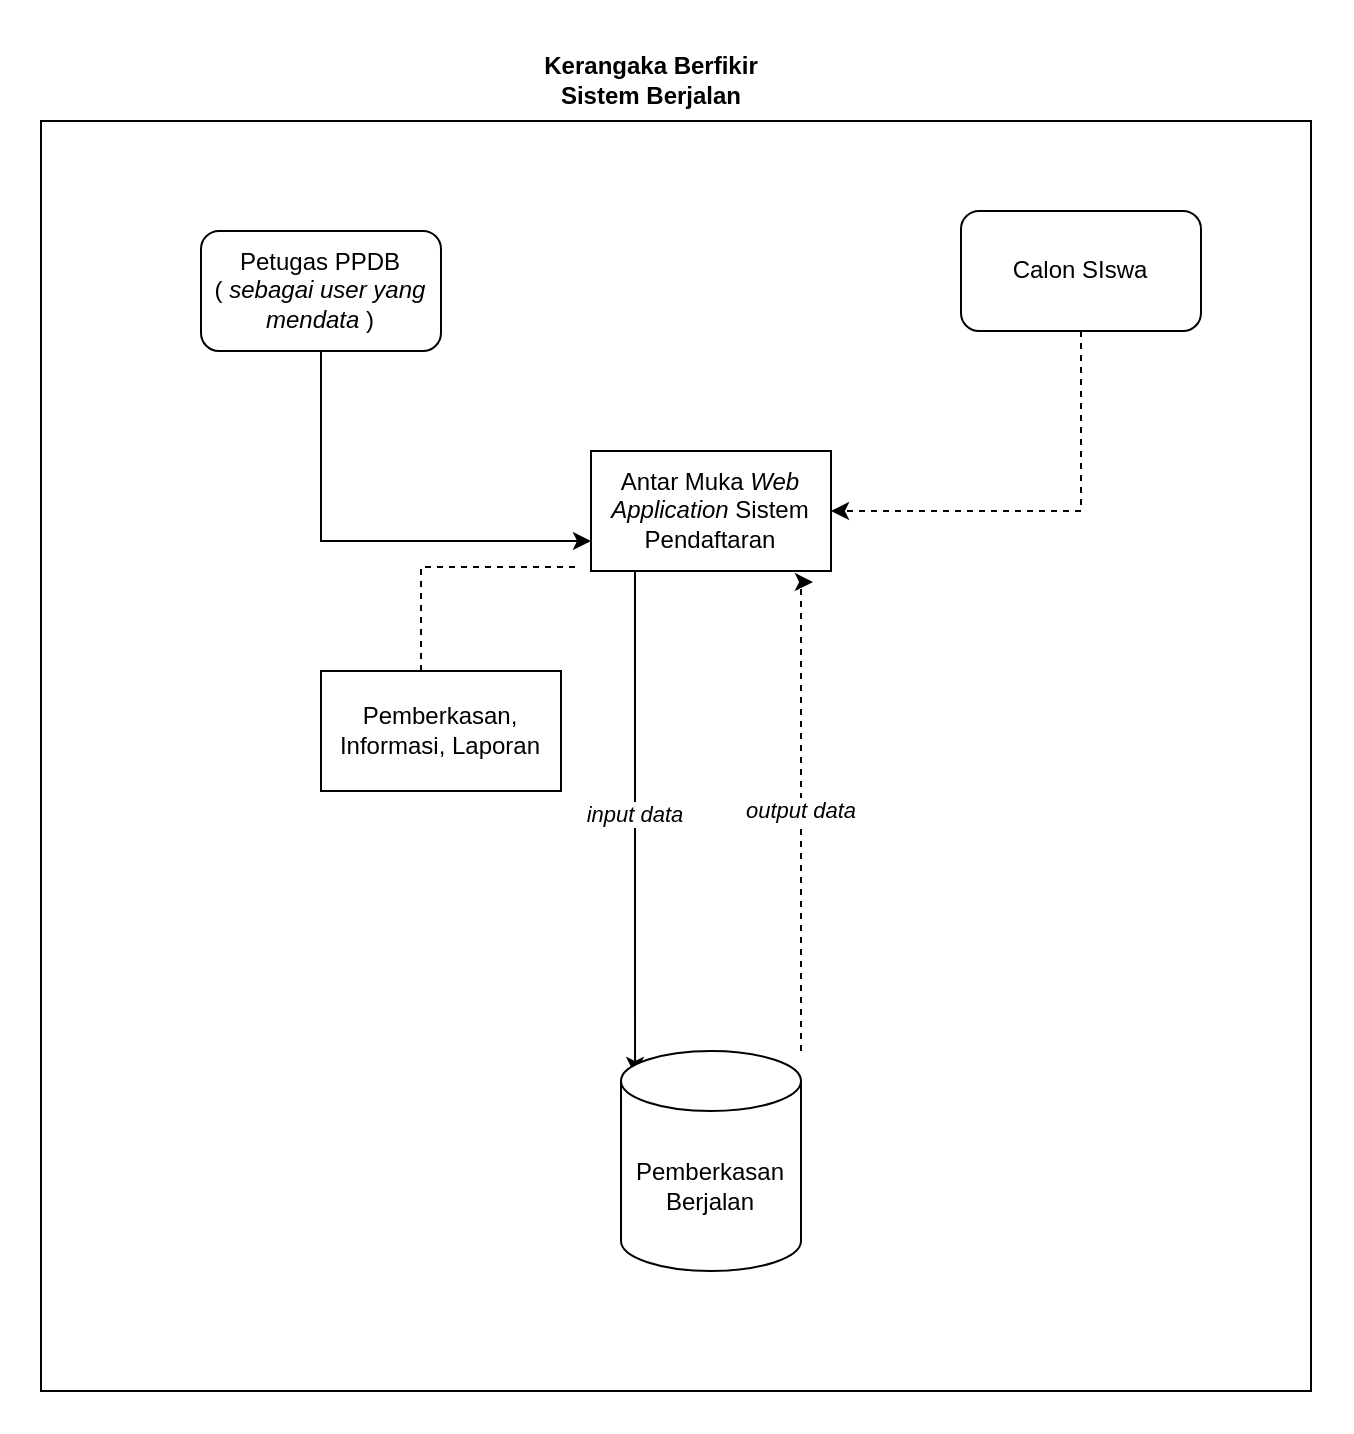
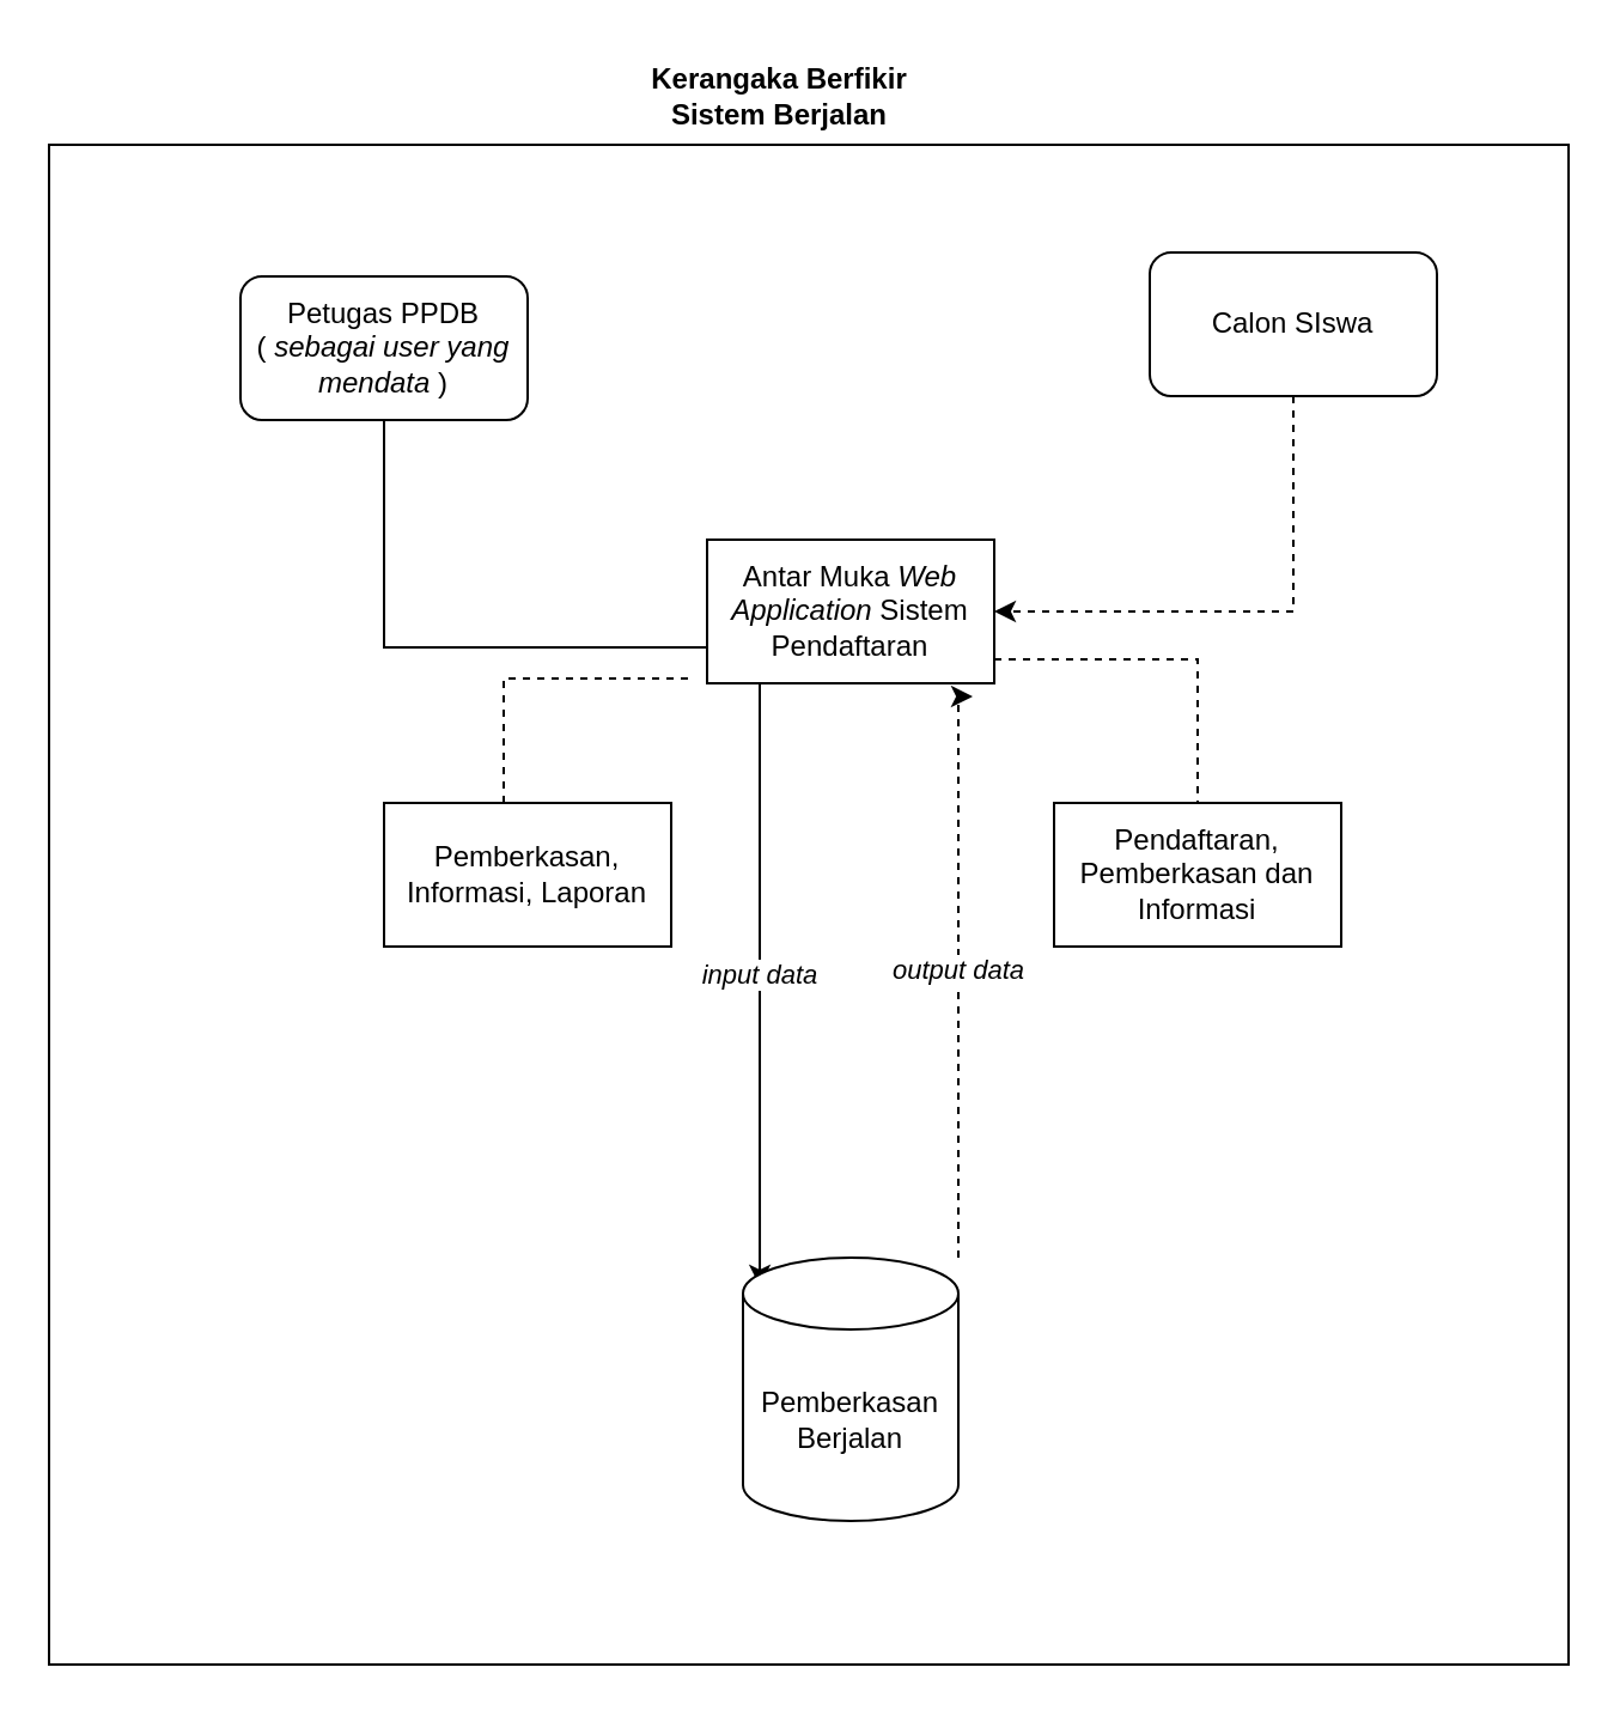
- <mxCell id="4" style="edgeStyle=orthogonalEdgeStyle;rounded=0;orthogonalLoop=1;jettySize=auto;html=1;entryX=0;entryY=0.75;entryDx=0;entryDy=0;" edge="1" parent="1" source="5" target="7"><mxGeometry relative="1" as="geometry"><Array as="points"><mxPoint x="160" y="270" /></Array></mxGeometry></mxCell>
+ <mxCell id="4" style="edgeStyle=orthogonalEdgeStyle;rounded=0;orthogonalLoop=1;jettySize=auto;html=1;entryX=0;entryY=0.75;entryDx=0;entryDy=0;endArrow=none;" edge="1" parent="1" source="5" target="7"><mxGeometry relative="1" as="geometry"><Array as="points"><mxPoint x="160" y="270" /></Array></mxGeometry></mxCell>
+ <mxCell id="6" style="edgeStyle=orthogonalEdgeStyle;rounded=0;orthogonalLoop=1;jettySize=auto;html=1;endArrow=none;endFill=0;dashed=1;" edge="1" parent="1" source="7" target="13"><mxGeometry relative="1" as="geometry"><Array as="points"><mxPoint x="500" y="275" /></Array></mxGeometry></mxCell>
+ <mxCell id="13" value="Pendaftaran, Pemberkasan dan Informasi" style="rounded=0;whiteSpace=wrap;html=1;" vertex="1" parent="1"><mxGeometry x="440" y="335" width="120" height="60" as="geometry" /></mxCell>
